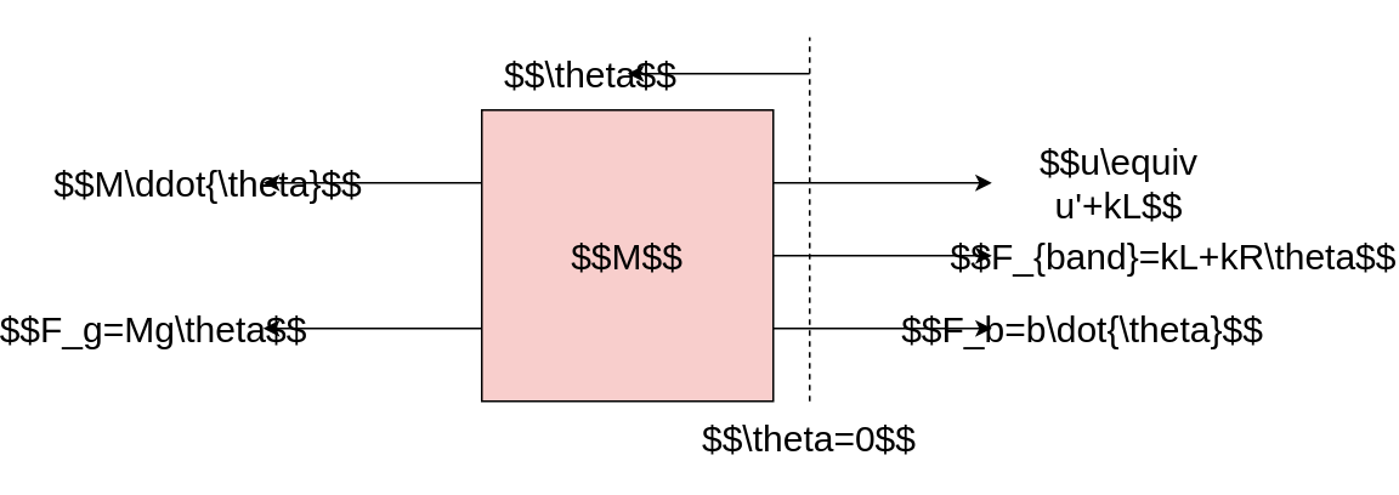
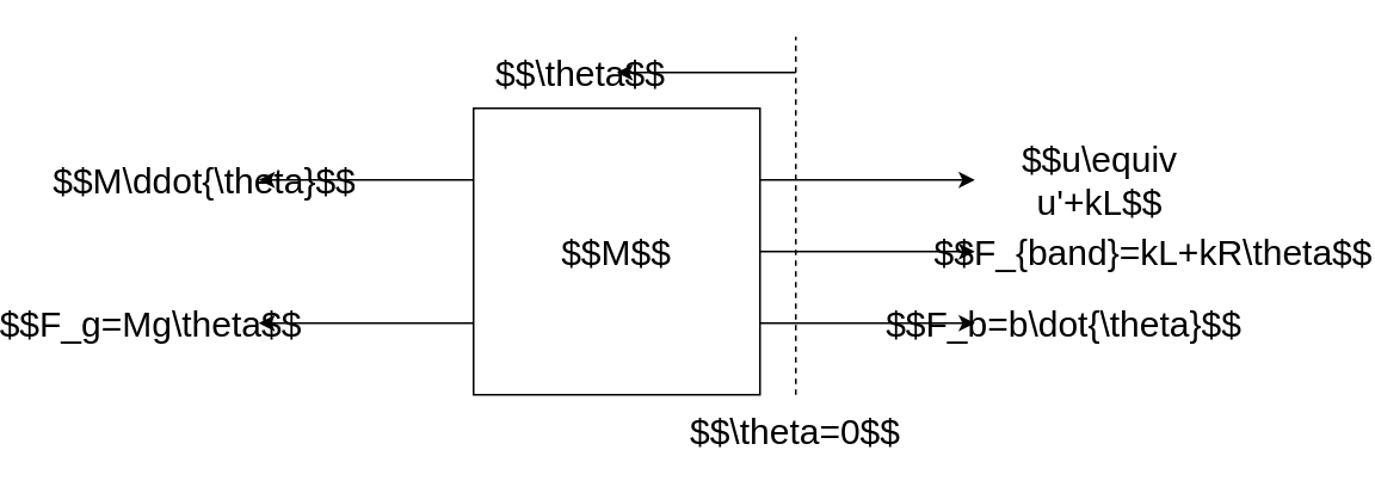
- <mxCell id="2" value="&lt;font style=&quot;font-size: 20px&quot;&gt;$$M$$&lt;/font&gt;" style="whiteSpace=wrap;html=1;aspect=fixed;fillColor=#f8cecc;" vertex="1" parent="1"><mxGeometry x="260" y="60" width="160" height="160" as="geometry" /></mxCell>
+ <mxCell id="2" value="&lt;font style=&quot;font-size: 20px&quot;&gt;$$M$$&lt;/font&gt;" style="whiteSpace=wrap;html=1;aspect=fixed;" vertex="1" parent="1"><mxGeometry x="260" y="60" width="160" height="160" as="geometry" /></mxCell>
